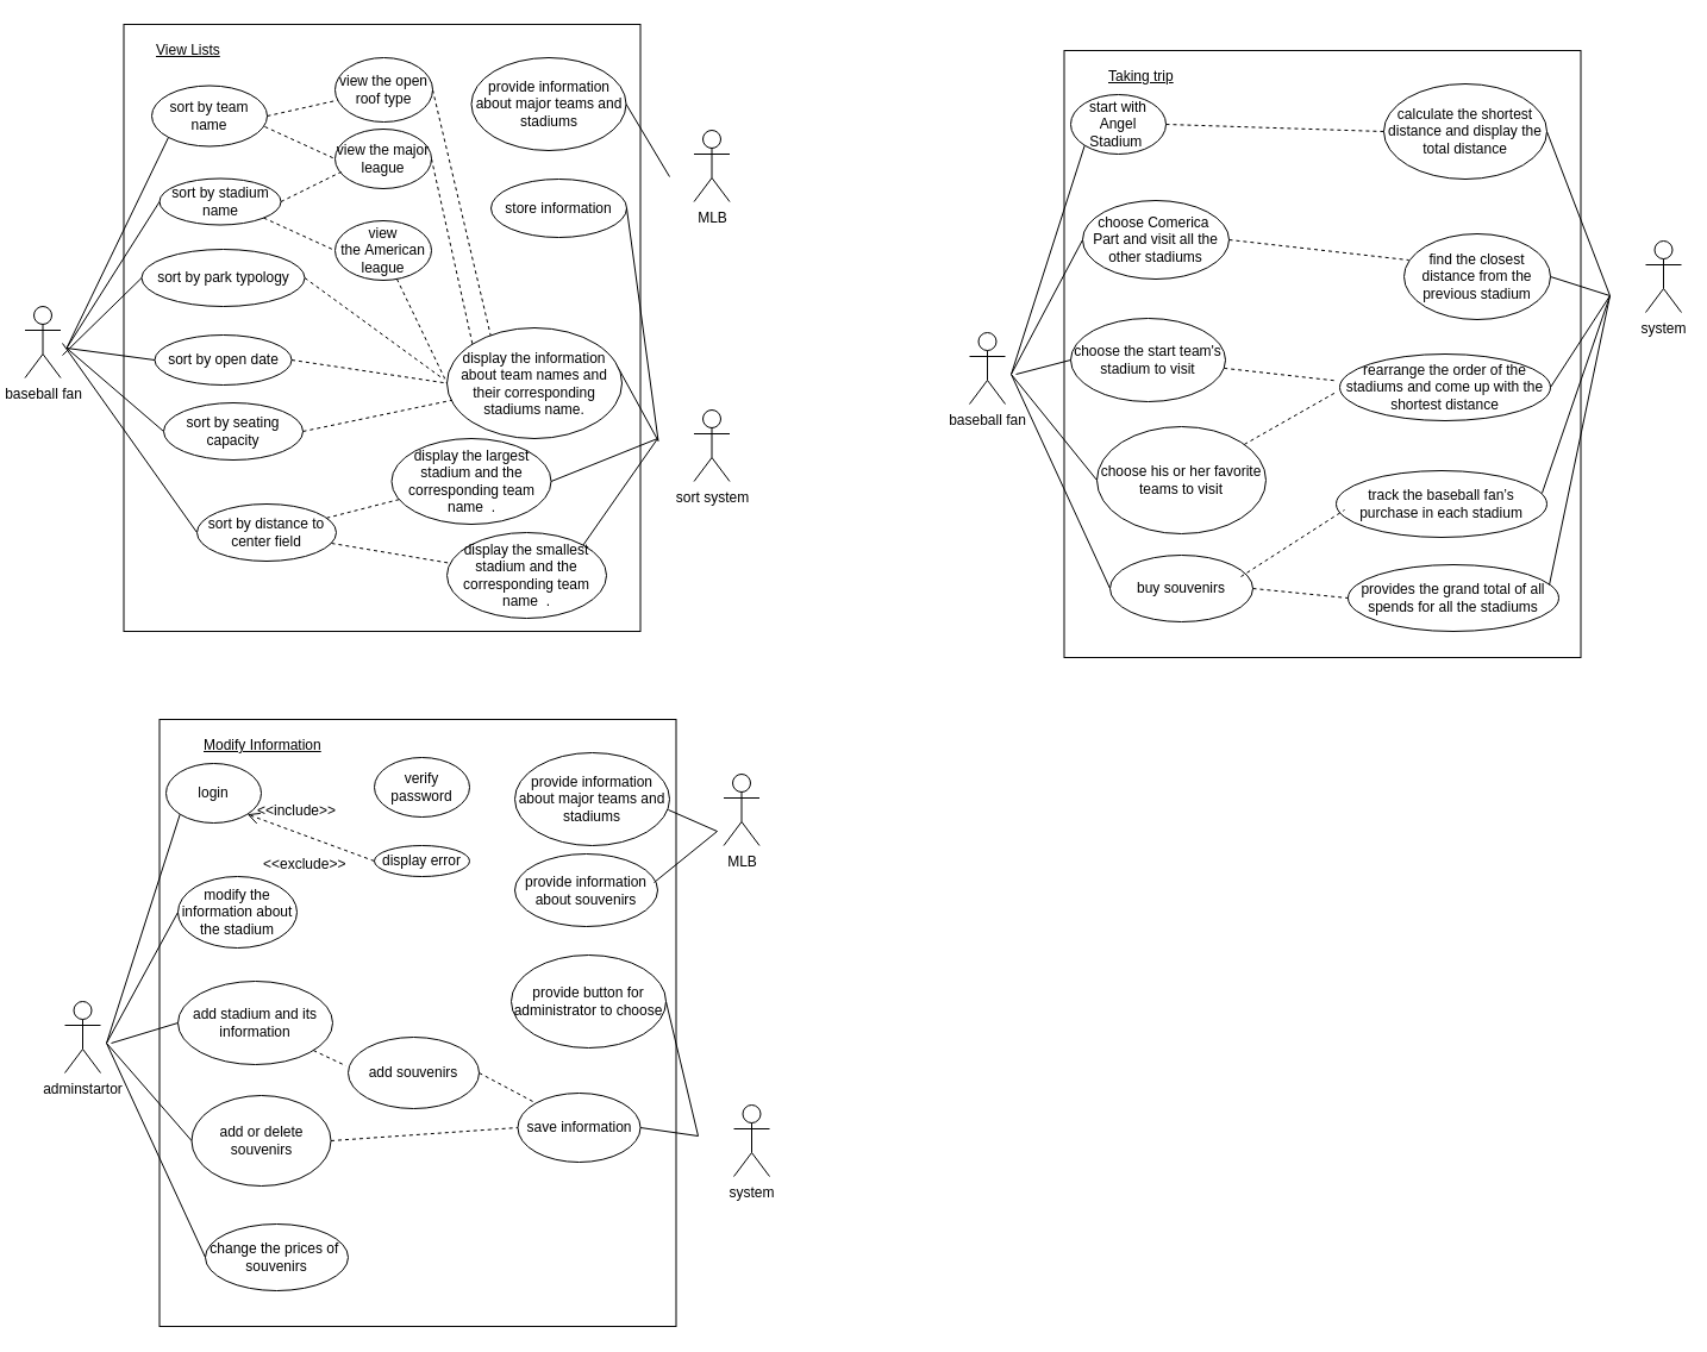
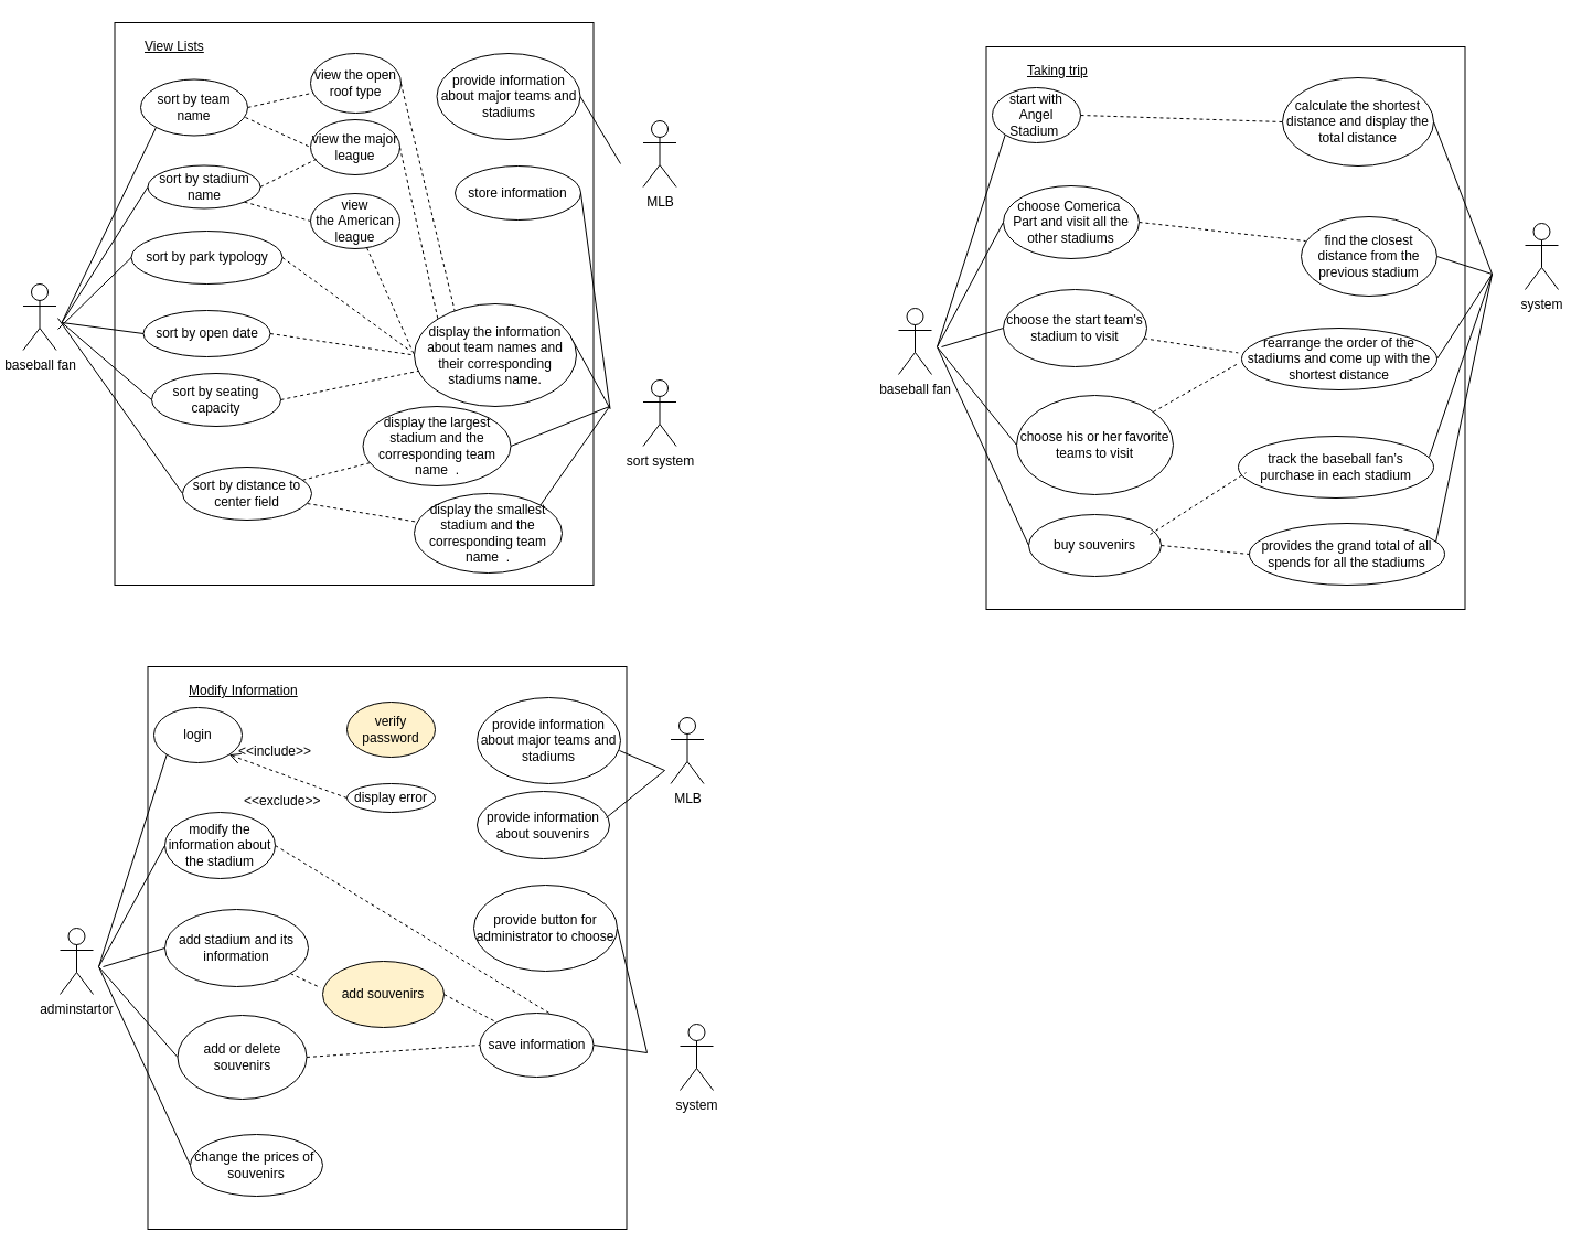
- <mxCell id="30" value="&lt;span lang=&quot;EN-US&quot;&gt;view the&amp;nbsp;&lt;/span&gt;&lt;span lang=&quot;EN-US&quot;&gt;American league&lt;/span&gt;" style="ellipse;whiteSpace=wrap;html=1;" parent="1" vertex="1"><mxGeometry x="281" y="185" width="81" height="50" as="geometry" /></mxCell>
+ <mxCell id="30" value="&lt;span lang=&quot;EN-US&quot;&gt;view the&amp;nbsp;&lt;/span&gt;&lt;span lang=&quot;EN-US&quot;&gt;American league&lt;/span&gt;" style="ellipse;whiteSpace=wrap;html=1;" parent="1" vertex="1"><mxGeometry x="281" y="175" width="81" height="50" as="geometry" /></mxCell>
- <mxCell id="89" value="&lt;span lang=&quot;EN-US&quot;&gt;choose the start team's stadium to visit&lt;/span&gt;&lt;br&gt;" style="ellipse;whiteSpace=wrap;html=1;" vertex="1" parent="1"><mxGeometry x="899" y="267" width="130" height="70" as="geometry" /></mxCell>
+ <mxCell id="89" value="&lt;span lang=&quot;EN-US&quot;&gt;choose the start team's stadium to visit&lt;/span&gt;&lt;br&gt;" style="ellipse;whiteSpace=wrap;html=1;" vertex="1" parent="1"><mxGeometry x="909" y="262" width="130" height="70" as="geometry" /></mxCell>
- <mxCell id="48" value="verify password" style="ellipse;whiteSpace=wrap;html=1;" parent="1" vertex="1"><mxGeometry x="314" y="636" width="80" height="50" as="geometry" /></mxCell>
+ <mxCell id="48" value="verify password" style="ellipse;whiteSpace=wrap;html=1;fillColor=#fff2cc;" parent="1" vertex="1"><mxGeometry x="314" y="636" width="80" height="50" as="geometry" /></mxCell>
+ <mxCell id="74" value="" style="endArrow=none;dashed=1;html=1;entryX=0.626;entryY=0.017;entryDx=0;entryDy=0;entryPerimeter=0;exitX=1;exitY=0.5;exitDx=0;exitDy=0;" parent="1" source="52" target="58" edge="1"><mxGeometry width="50" height="50" relative="1" as="geometry"><mxPoint x="285.622" y="880.136" as="sourcePoint" /><mxPoint x="307" y="884" as="targetPoint" /><Array as="points" /></mxGeometry></mxCell>
- <mxCell id="53" value="&lt;span lang=&quot;EN-US&quot;&gt;add&amp;nbsp;&lt;/span&gt;souvenirs" style="ellipse;whiteSpace=wrap;html=1;" parent="1" vertex="1"><mxGeometry x="292" y="871" width="110" height="60" as="geometry" /></mxCell>
+ <mxCell id="53" value="&lt;span lang=&quot;EN-US&quot;&gt;add&amp;nbsp;&lt;/span&gt;souvenirs" style="ellipse;whiteSpace=wrap;html=1;fillColor=#fff2cc;" parent="1" vertex="1"><mxGeometry x="292" y="871" width="110" height="60" as="geometry" /></mxCell>
